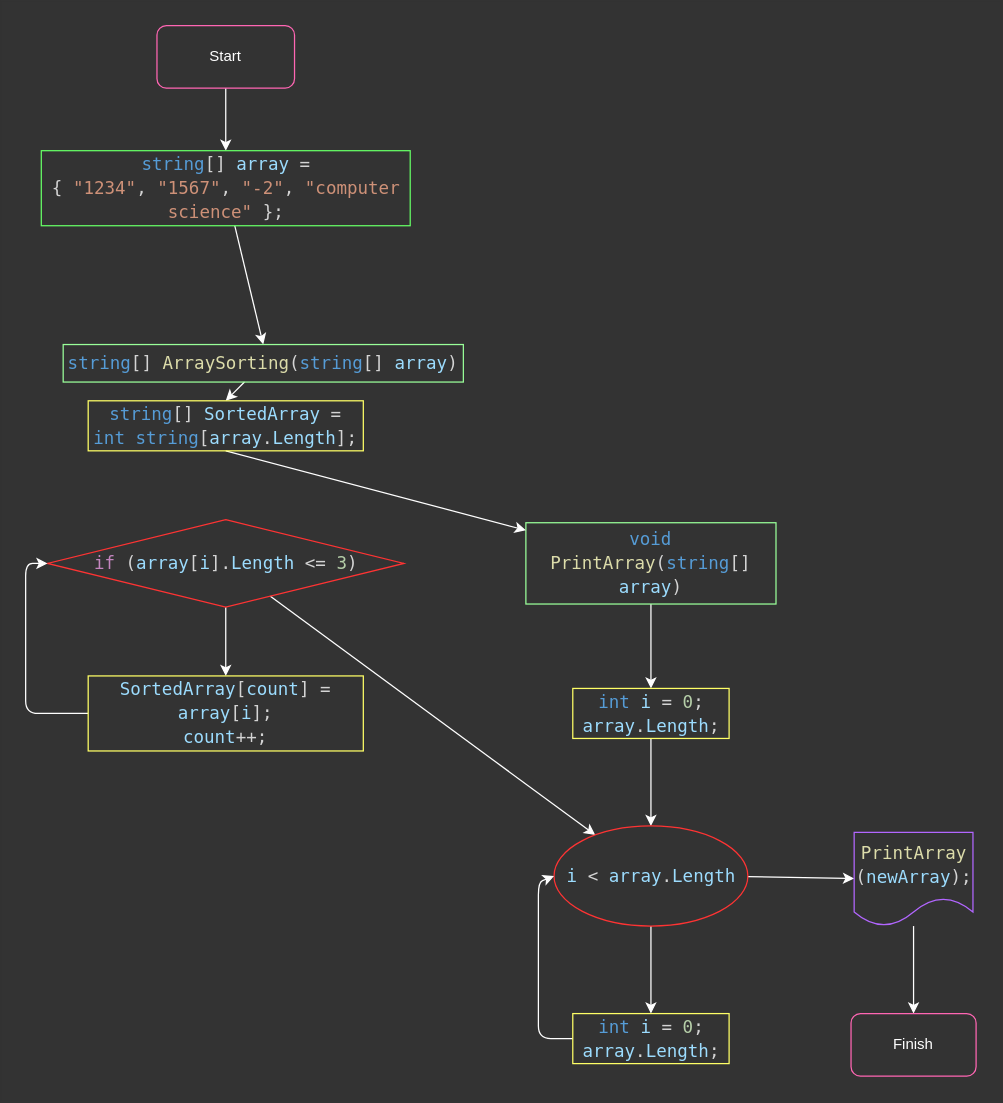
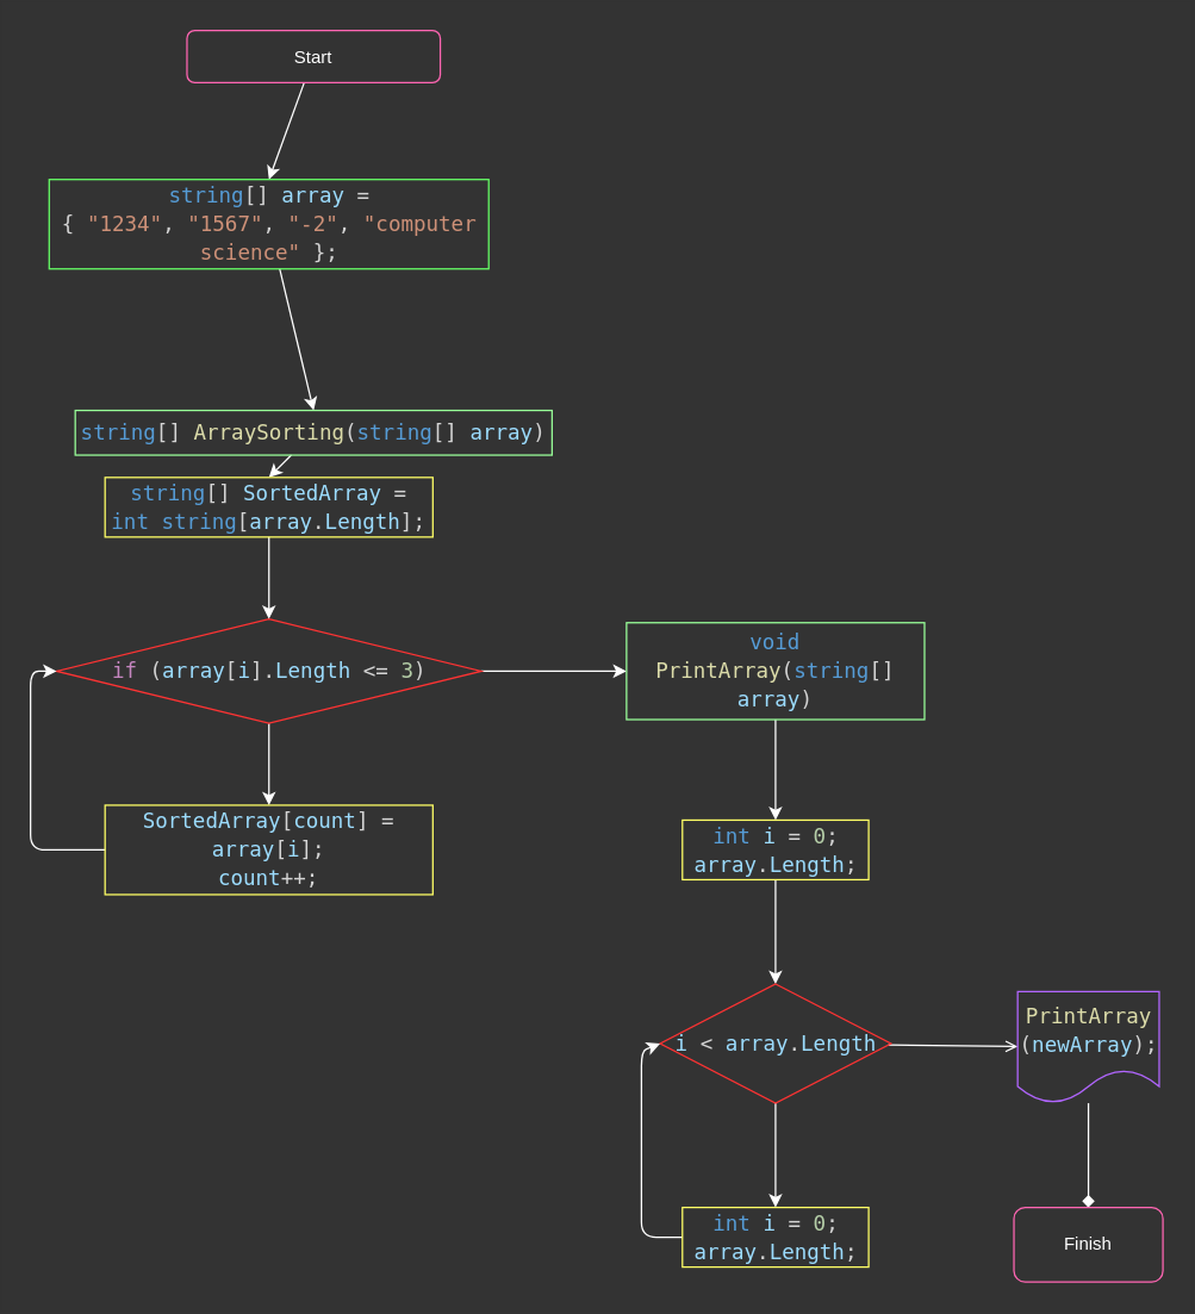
- <mxCell id="3" value="&lt;font color=&quot;#ffffff&quot;&gt;Start&lt;/font&gt;" style="rounded=1;whiteSpace=wrap;html=1;labelBackgroundColor=none;shadow=0;fillColor=none;strokeColor=#FF66B3;" vertex="1" parent="1"><mxGeometry x="125" y="20" width="110" height="50" as="geometry" /></mxCell>
+ <mxCell id="3" value="&lt;font color=&quot;#ffffff&quot;&gt;Start&lt;/font&gt;" style="rounded=1;whiteSpace=wrap;html=1;labelBackgroundColor=none;shadow=0;fillColor=none;strokeColor=#FF66B3;" vertex="1" parent="1"><mxGeometry x="125" y="20" width="170" height="35" as="geometry" /></mxCell>
- <mxCell id="15" style="edgeStyle=none;html=1;exitX=0.5;exitY=1;exitDx=0;exitDy=0;fontColor=#FFFFFF;labelBackgroundColor=none;shadow=0;fillColor=none;strokeColor=#FFFFFF;" edge="1" parent="1" source="16" target="14"><mxGeometry relative="1" as="geometry" /></mxCell>
+ <mxCell id="15" style="edgeStyle=none;html=1;exitX=0.5;exitY=1;exitDx=0;exitDy=0;entryX=0.5;entryY=0;entryDx=0;entryDy=0;fontColor=#FFFFFF;labelBackgroundColor=none;shadow=0;fillColor=none;strokeColor=#FFFFFF;" edge="1" parent="1" source="16" target="10"><mxGeometry relative="1" as="geometry" /></mxCell>
- <mxCell id="9" style="edgeStyle=none;html=1;fontColor=#FFFFFF;labelBackgroundColor=none;shadow=0;fillColor=none;strokeColor=#FFFFFF;" edge="1" parent="1" source="10" target="21"><mxGeometry relative="1" as="geometry" /></mxCell>
+ <mxCell id="9" style="edgeStyle=none;html=1;fontColor=#FFFFFF;labelBackgroundColor=none;shadow=0;fillColor=none;strokeColor=#FFFFFF;" edge="1" parent="1" source="10" target="14"><mxGeometry relative="1" as="geometry" /></mxCell>
- <mxCell id="21" value="&lt;div style=&quot;color: rgb(212 , 212 , 212) ; font-family: &amp;quot;droid sans mono&amp;quot; , &amp;quot;monospace&amp;quot; , monospace ; font-size: 14px ; line-height: 19px&quot;&gt;&lt;div style=&quot;font-family: &amp;quot;droid sans mono&amp;quot; , &amp;quot;monospace&amp;quot; , monospace ; line-height: 19px&quot;&gt;&lt;span style=&quot;color: rgb(156 , 220 , 254)&quot;&gt;i&lt;/span&gt; &amp;lt; &lt;span style=&quot;color: rgb(156 , 220 , 254)&quot;&gt;array&lt;/span&gt;.&lt;span style=&quot;color: rgb(156 , 220 , 254)&quot;&gt;Length&lt;/span&gt;&lt;/div&gt;&lt;/div&gt;" style="ellipse;whiteSpace=wrap;html=1;labelBackgroundColor=none;shadow=0;fillColor=none;strokeColor=#FF3333;" vertex="1" parent="1"><mxGeometry x="442.5" y="660" width="155" height="80" as="geometry" /></mxCell>
+ <mxCell id="21" value="&lt;div style=&quot;color: rgb(212 , 212 , 212) ; font-family: &amp;quot;droid sans mono&amp;quot; , &amp;quot;monospace&amp;quot; , monospace ; font-size: 14px ; line-height: 19px&quot;&gt;&lt;div style=&quot;font-family: &amp;quot;droid sans mono&amp;quot; , &amp;quot;monospace&amp;quot; , monospace ; line-height: 19px&quot;&gt;&lt;span style=&quot;color: rgb(156 , 220 , 254)&quot;&gt;i&lt;/span&gt; &amp;lt; &lt;span style=&quot;color: rgb(156 , 220 , 254)&quot;&gt;array&lt;/span&gt;.&lt;span style=&quot;color: rgb(156 , 220 , 254)&quot;&gt;Length&lt;/span&gt;&lt;/div&gt;&lt;/div&gt;" style="rhombus;whiteSpace=wrap;html=1;labelBackgroundColor=none;shadow=0;fillColor=none;strokeColor=#FF3333;" vertex="1" parent="1"><mxGeometry x="442.5" y="660" width="155" height="80" as="geometry" /></mxCell>
- <mxCell id="19" style="edgeStyle=none;html=1;fontColor=#FFFFFF;labelBackgroundColor=none;shadow=0;fillColor=none;strokeColor=#FFFFFF;" edge="1" parent="1" source="21" target="25"><mxGeometry relative="1" as="geometry" /></mxCell>
+ <mxCell id="19" style="edgeStyle=none;html=1;fontColor=#FFFFFF;labelBackgroundColor=none;shadow=0;fillColor=none;strokeColor=#FFFFFF;endArrow=open;" edge="1" parent="1" source="21" target="25"><mxGeometry relative="1" as="geometry" /></mxCell>
- <mxCell id="24" style="edgeStyle=none;html=1;fontColor=#FFFFFF;labelBackgroundColor=none;shadow=0;fillColor=none;strokeColor=#FFFFFF;" edge="1" parent="1" source="25" target="26"><mxGeometry relative="1" as="geometry" /></mxCell>
+ <mxCell id="24" style="edgeStyle=none;html=1;fontColor=#FFFFFF;labelBackgroundColor=none;shadow=0;fillColor=none;strokeColor=#FFFFFF;endArrow=diamond;" edge="1" parent="1" source="25" target="26"><mxGeometry relative="1" as="geometry" /></mxCell>
